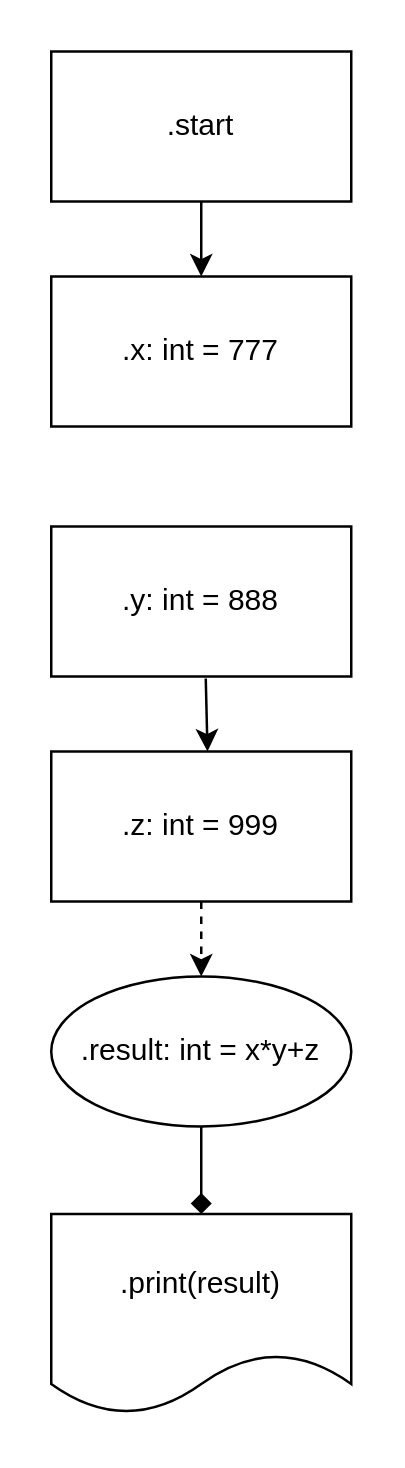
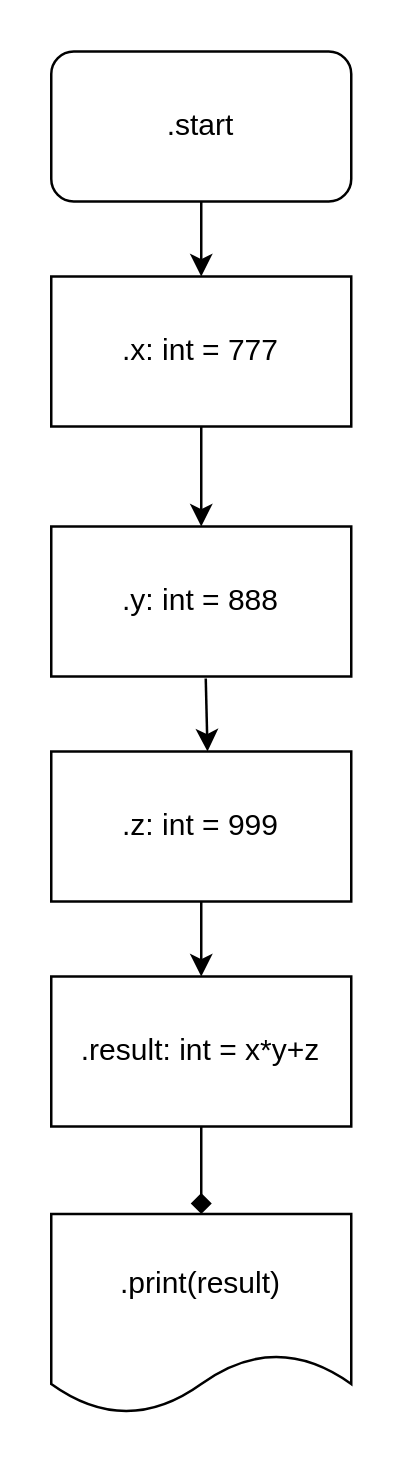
- <mxCell id="2" value="&lt;font style=&quot;vertical-align: inherit;&quot;&gt;&lt;font style=&quot;vertical-align: inherit;&quot;&gt;.start&lt;/font&gt;&lt;/font&gt;" style="whiteSpace=wrap;html=1;rounded=0;" vertex="1" parent="1"><mxGeometry x="20" y="20" width="120" height="60" as="geometry" /></mxCell>
+ <mxCell id="2" value="&lt;font style=&quot;vertical-align: inherit;&quot;&gt;&lt;font style=&quot;vertical-align: inherit;&quot;&gt;.start&lt;/font&gt;&lt;/font&gt;" style="rounded=1;whiteSpace=wrap;html=1;" vertex="1" parent="1"><mxGeometry x="20" y="20" width="120" height="60" as="geometry" /></mxCell>
+ <mxCell id="12" value="" style="endArrow=classic;html=1;rounded=0;exitX=0.5;exitY=1;exitDx=0;exitDy=0;entryX=0.5;entryY=0;entryDx=0;entryDy=0;" edge="1" parent="1" source="8" target="7"><mxGeometry width="50" height="50" relative="1" as="geometry"><mxPoint x="80" y="330" as="sourcePoint" /><mxPoint x="130" y="280" as="targetPoint" /></mxGeometry></mxCell>
- <mxCell id="5" value="" style="endArrow=classic;html=1;rounded=0;exitX=0.5;exitY=1;exitDx=0;exitDy=0;dashed=1;" edge="1" parent="1" source="9" target="10"><mxGeometry width="50" height="50" relative="1" as="geometry"><mxPoint x="80.94" y="368.4" as="sourcePoint" /><mxPoint x="80" y="400" as="targetPoint" /></mxGeometry></mxCell>
+ <mxCell id="5" value="" style="endArrow=classic;html=1;rounded=0;exitX=0.5;exitY=1;exitDx=0;exitDy=0;" edge="1" parent="1" source="9" target="10"><mxGeometry width="50" height="50" relative="1" as="geometry"><mxPoint x="80.94" y="368.4" as="sourcePoint" /><mxPoint x="80" y="400" as="targetPoint" /></mxGeometry></mxCell>
- <mxCell id="10" value="&lt;font style=&quot;vertical-align: inherit;&quot;&gt;&lt;font style=&quot;vertical-align: inherit;&quot;&gt;&lt;font style=&quot;vertical-align: inherit;&quot;&gt;&lt;font style=&quot;vertical-align: inherit;&quot;&gt;.result: int = x*y+z&lt;/font&gt;&lt;/font&gt;&lt;/font&gt;&lt;/font&gt;" style="ellipse;whiteSpace=wrap;html=1;" vertex="1" parent="1"><mxGeometry x="20" y="390" width="120" height="60" as="geometry" /></mxCell>
+ <mxCell id="10" value="&lt;font style=&quot;vertical-align: inherit;&quot;&gt;&lt;font style=&quot;vertical-align: inherit;&quot;&gt;&lt;font style=&quot;vertical-align: inherit;&quot;&gt;&lt;font style=&quot;vertical-align: inherit;&quot;&gt;.result: int = x*y+z&lt;/font&gt;&lt;/font&gt;&lt;/font&gt;&lt;/font&gt;" style="rounded=0;whiteSpace=wrap;html=1;" vertex="1" parent="1"><mxGeometry x="20" y="390" width="120" height="60" as="geometry" /></mxCell>
